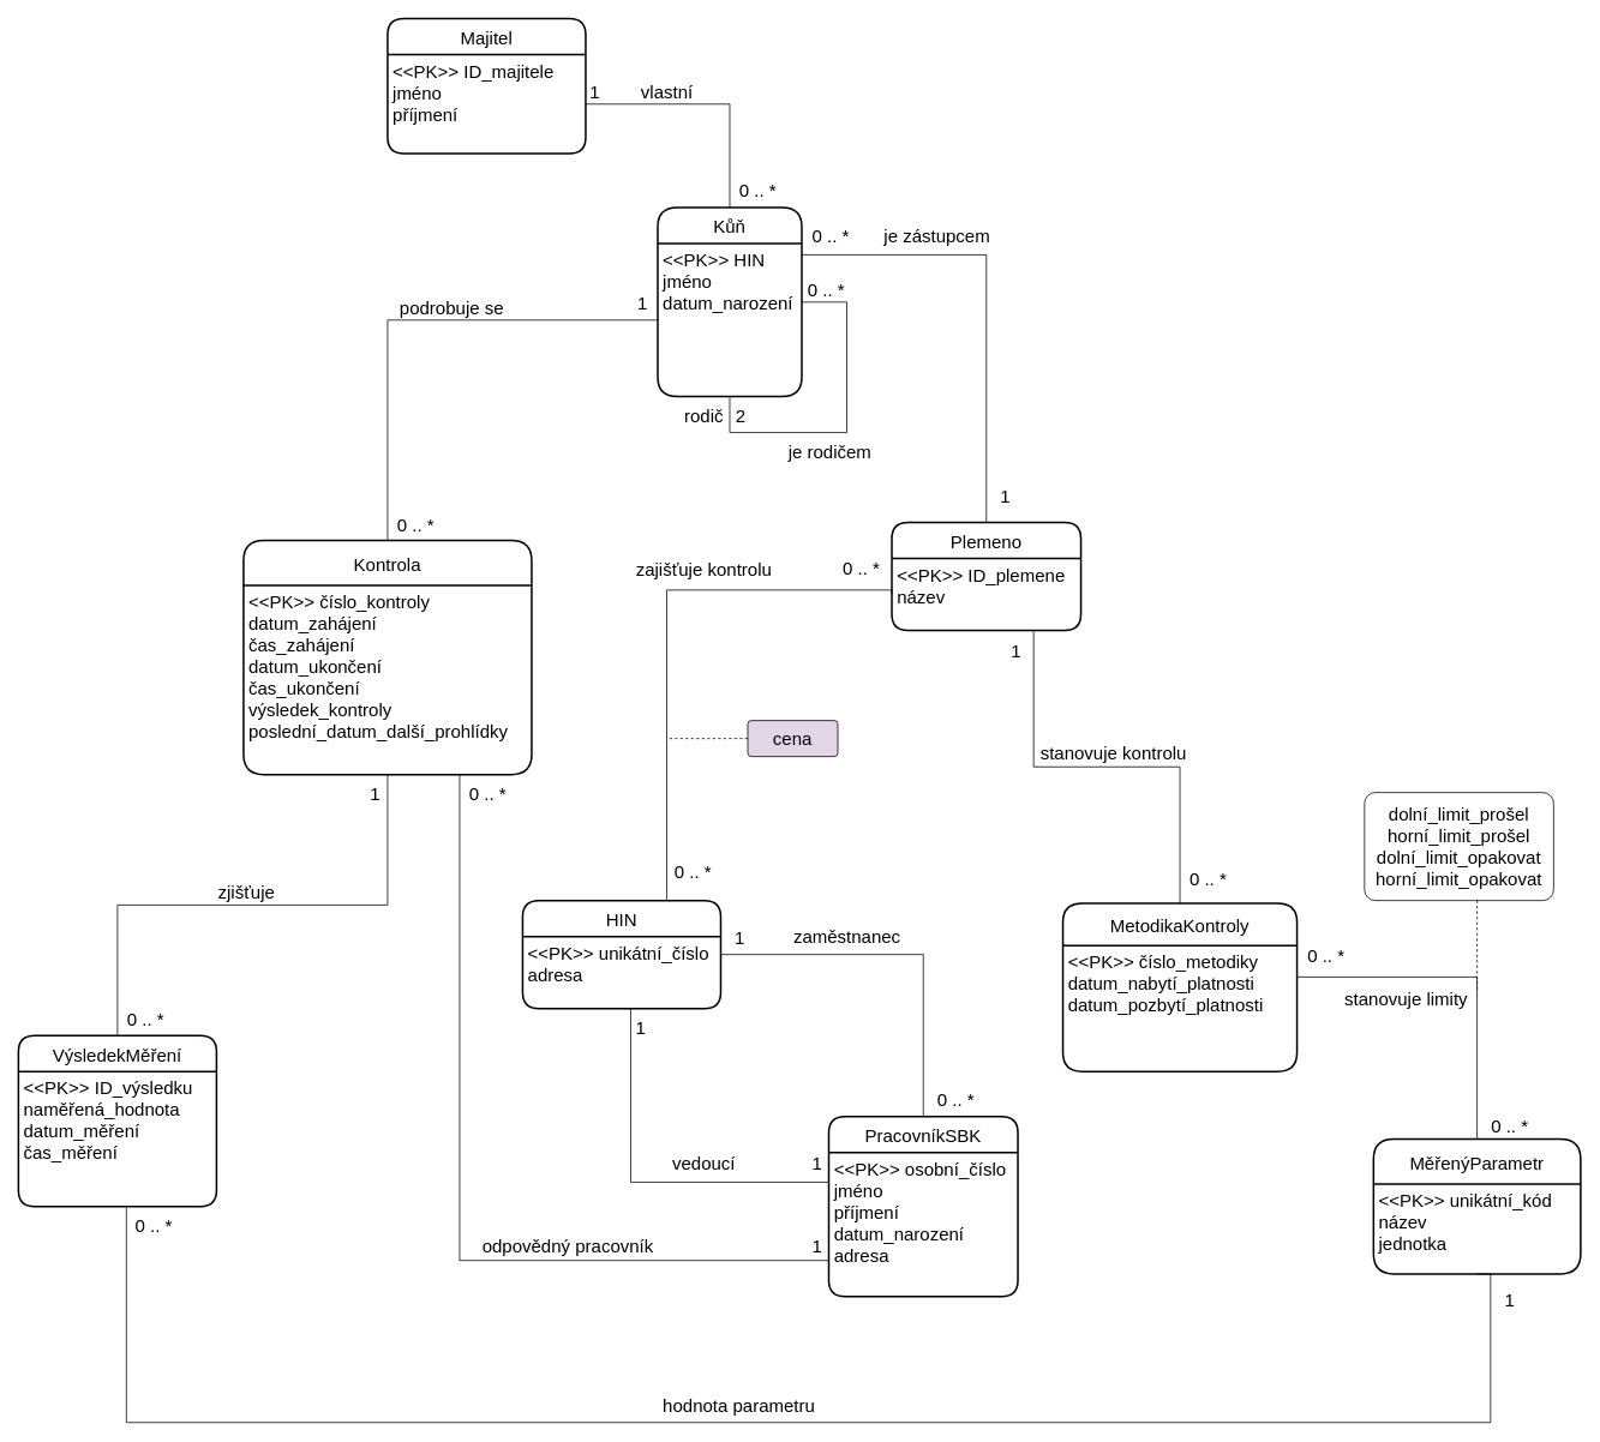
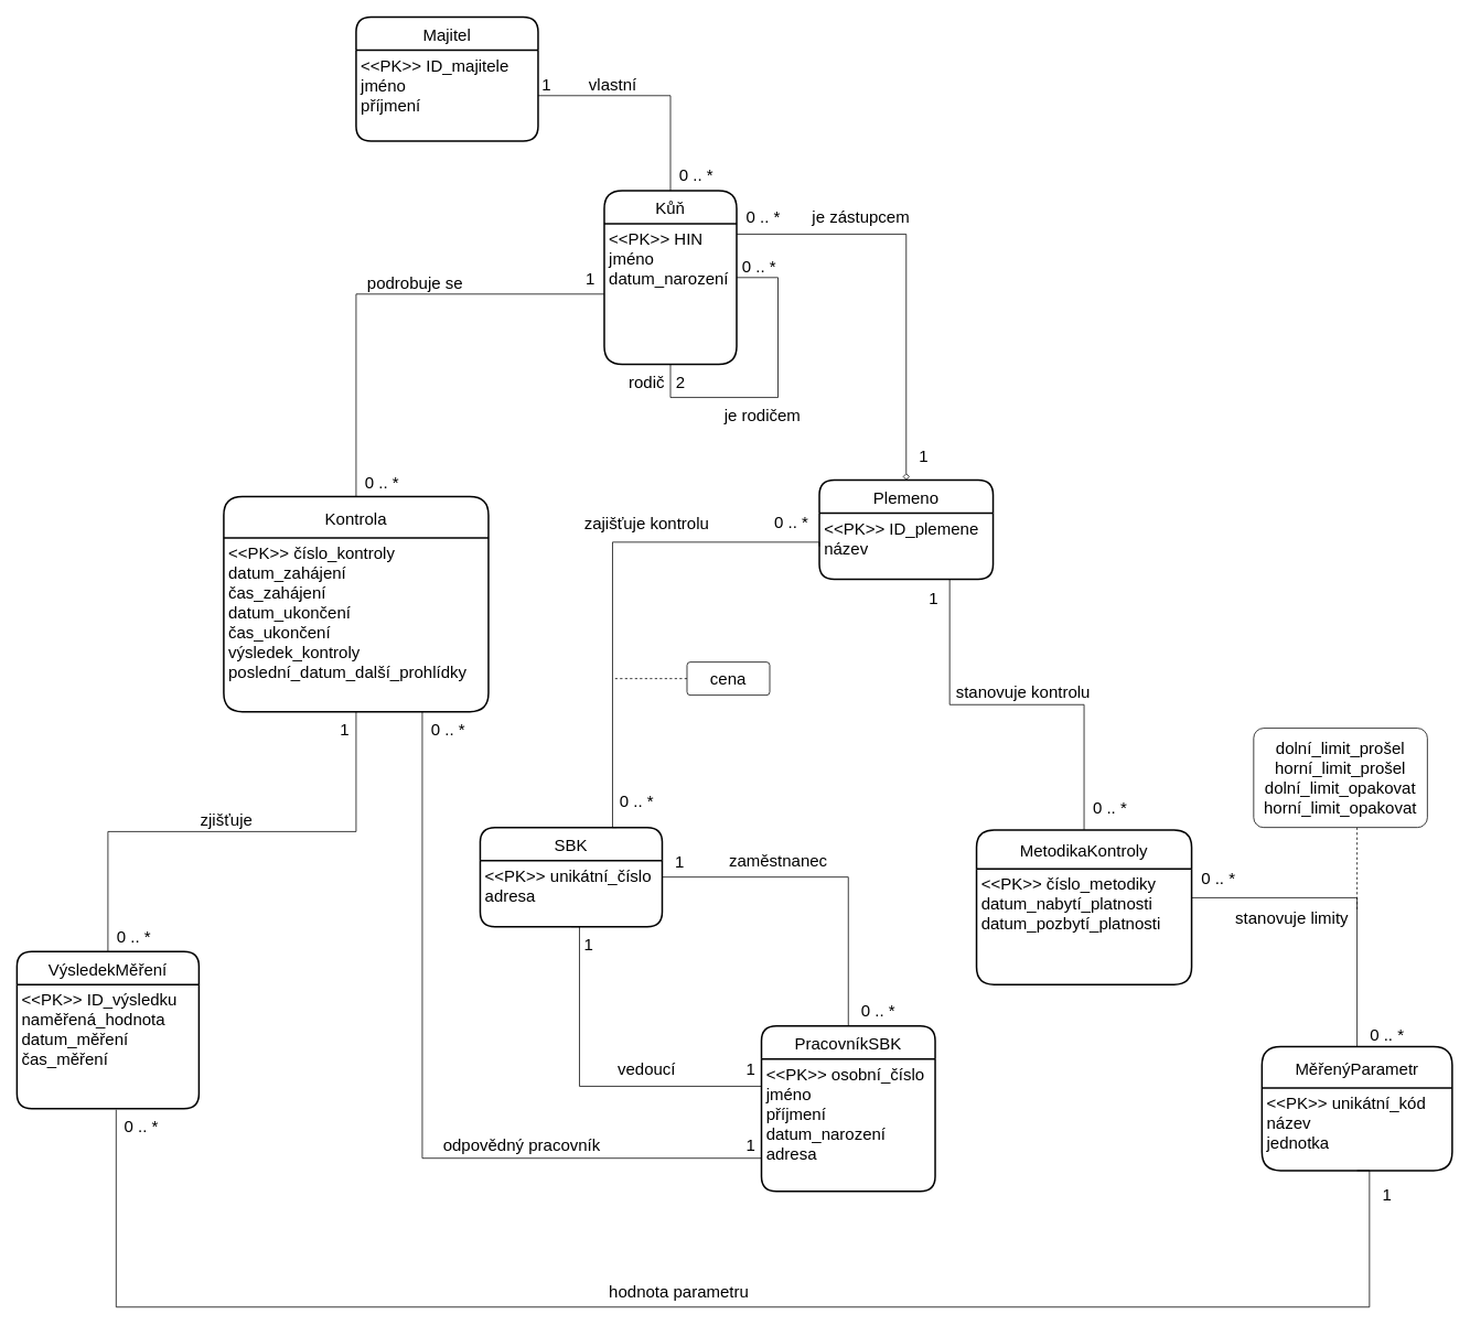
- <mxCell id="24" style="edgeStyle=orthogonalEdgeStyle;rounded=0;orthogonalLoop=1;jettySize=auto;html=1;exitX=1;exitY=0.25;exitDx=0;exitDy=0;strokeColor=default;endArrow=none;endFill=0;entryX=0.5;entryY=0;entryDx=0;entryDy=0;fontSize=20;labelBackgroundColor=none;" parent="1" source="28" target="22" edge="1"><mxGeometry relative="1" as="geometry"><mxPoint x="1100" y="540" as="targetPoint" /></mxGeometry></mxCell>
+ <mxCell id="24" style="edgeStyle=orthogonalEdgeStyle;rounded=0;orthogonalLoop=1;jettySize=auto;html=1;exitX=1;exitY=0.25;exitDx=0;exitDy=0;strokeColor=default;endArrow=diamond;endFill=0;entryX=0.5;entryY=0;entryDx=0;entryDy=0;fontSize=20;labelBackgroundColor=none;" parent="1" source="28" target="22" edge="1"><mxGeometry relative="1" as="geometry"><mxPoint x="1100" y="540" as="targetPoint" /></mxGeometry></mxCell>
- <mxCell id="63" value="cena" style="rounded=1;arcSize=10;whiteSpace=wrap;html=1;align=center;fontSize=20;labelBackgroundColor=none;fillColor=#e1d5e7;" parent="1" vertex="1"><mxGeometry x="830" y="800" width="100" height="40" as="geometry" /></mxCell>
+ <mxCell id="63" value="cena" style="rounded=1;arcSize=10;whiteSpace=wrap;html=1;align=center;fontSize=20;labelBackgroundColor=none;" parent="1" vertex="1"><mxGeometry x="830" y="800" width="100" height="40" as="geometry" /></mxCell>
- <mxCell id="4" value="HIN" style="swimlane;childLayout=stackLayout;horizontal=1;startSize=40;horizontalStack=0;rounded=1;fontSize=20;fontStyle=0;strokeWidth=2;resizeParent=0;resizeLast=1;shadow=0;dashed=0;align=center;labelBackgroundColor=none;" parent="1" vertex="1"><mxGeometry x="580" y="1000" width="220" height="120" as="geometry" /></mxCell>
+ <mxCell id="4" value="SBK" style="swimlane;childLayout=stackLayout;horizontal=1;startSize=40;horizontalStack=0;rounded=1;fontSize=20;fontStyle=0;strokeWidth=2;resizeParent=0;resizeLast=1;shadow=0;dashed=0;align=center;labelBackgroundColor=none;" parent="1" vertex="1"><mxGeometry x="580" y="1000" width="220" height="120" as="geometry" /></mxCell>
